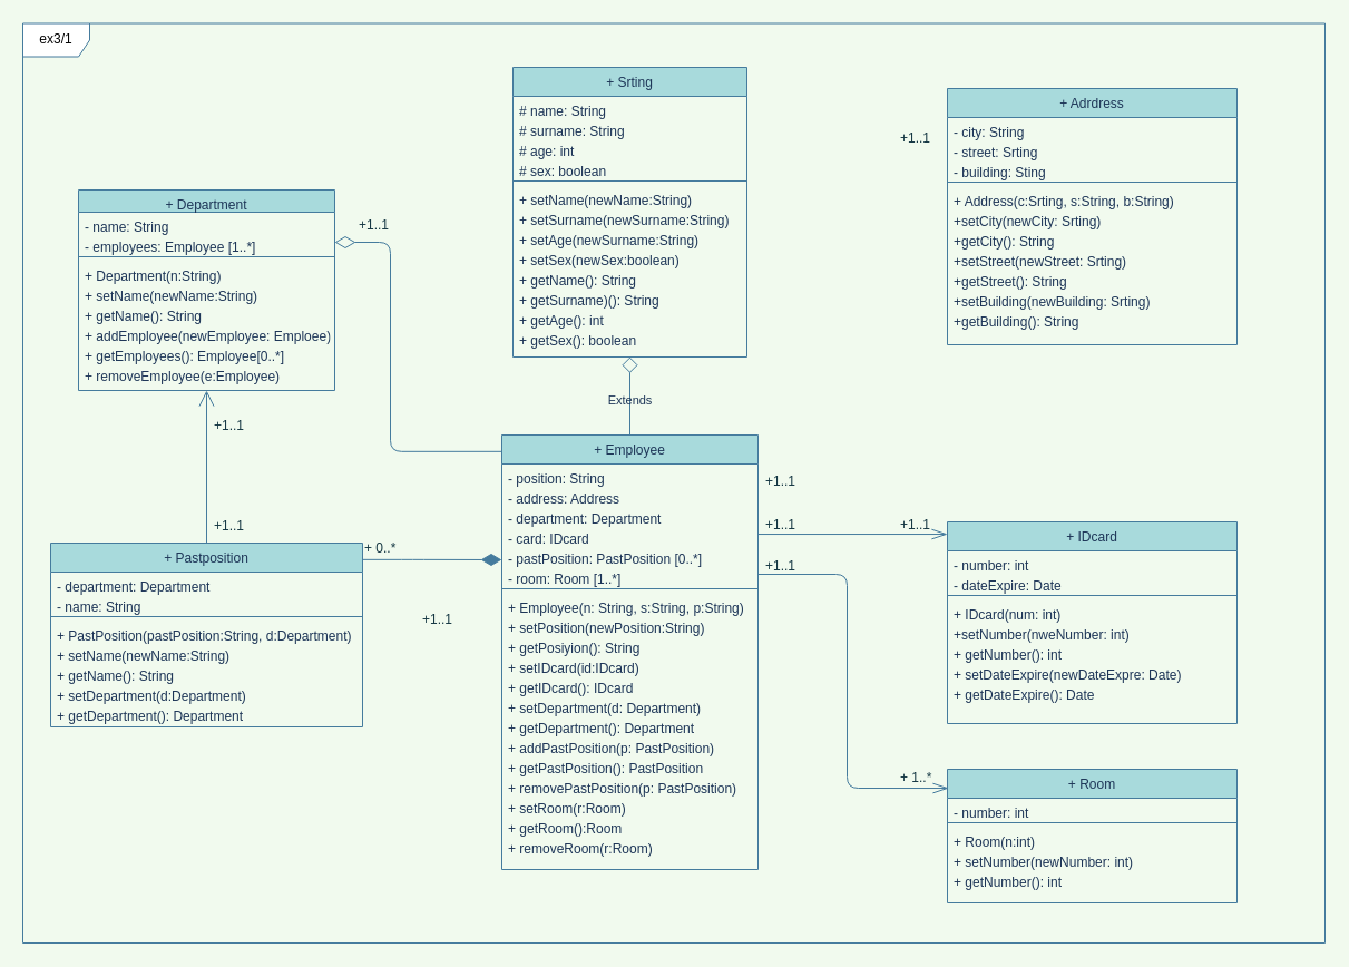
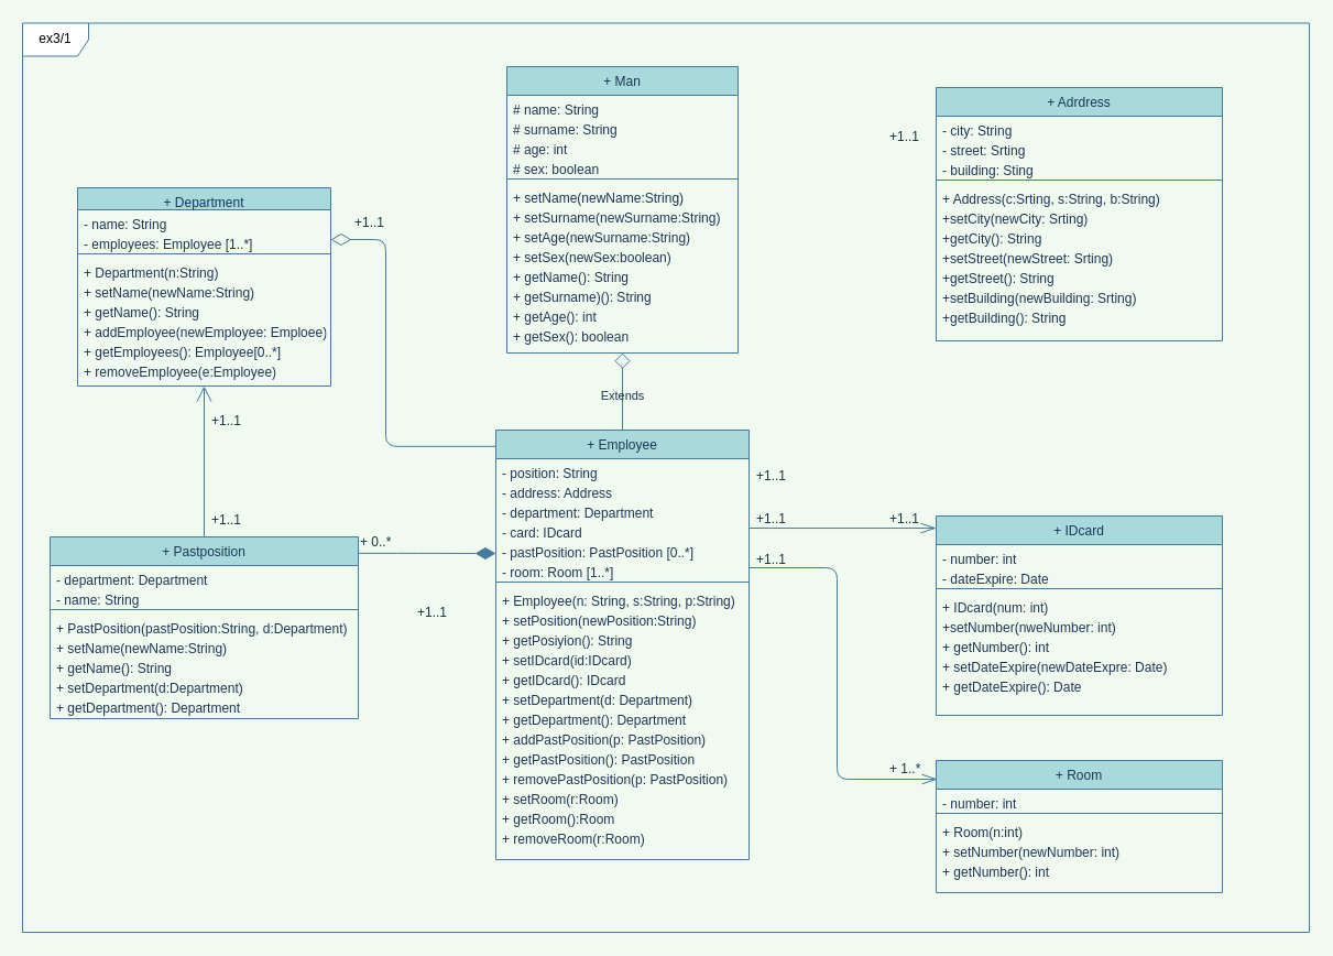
- <mxCell id="3" value="+ Srting" style="swimlane;fontStyle=0;align=center;verticalAlign=top;childLayout=stackLayout;horizontal=1;startSize=26;horizontalStack=0;resizeParent=1;resizeLast=0;collapsible=1;marginBottom=0;rounded=0;shadow=0;strokeWidth=1;fillColor=#A8DADC;strokeColor=#457B9D;fontColor=#1D3557;" vertex="1" parent="1"><mxGeometry x="460" y="60" width="210" height="260" as="geometry"><mxRectangle x="220" y="120" width="160" height="26" as="alternateBounds" /></mxGeometry></mxCell>
+ <mxCell id="3" value="+ Man" style="swimlane;fontStyle=0;align=center;verticalAlign=top;childLayout=stackLayout;horizontal=1;startSize=26;horizontalStack=0;resizeParent=1;resizeLast=0;collapsible=1;marginBottom=0;rounded=0;shadow=0;strokeWidth=1;fillColor=#A8DADC;strokeColor=#457B9D;fontColor=#1D3557;" vertex="1" parent="1"><mxGeometry x="460" y="60" width="210" height="260" as="geometry"><mxRectangle x="220" y="120" width="160" height="26" as="alternateBounds" /></mxGeometry></mxCell>
